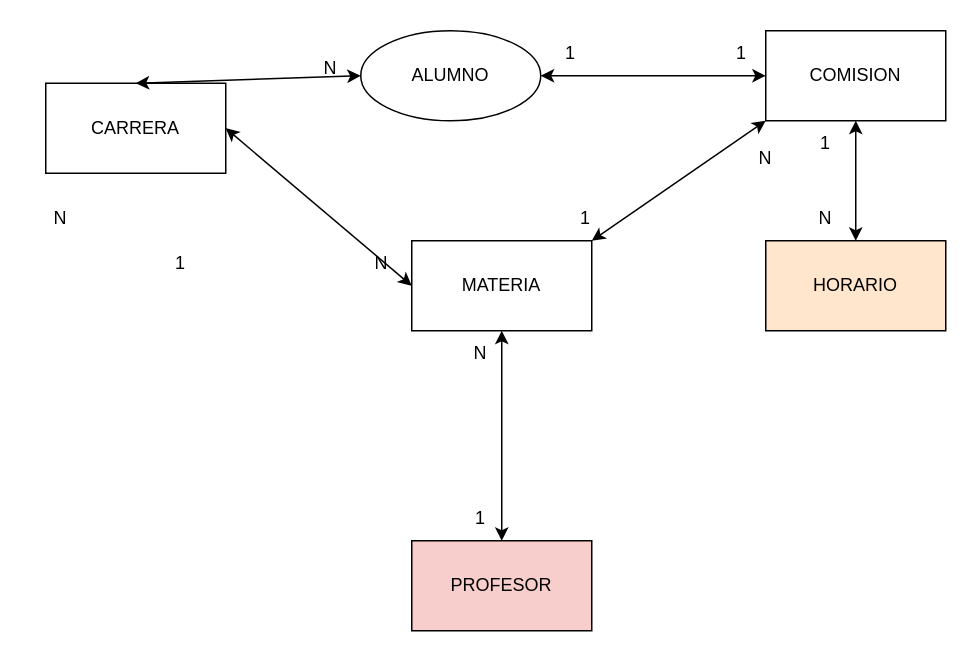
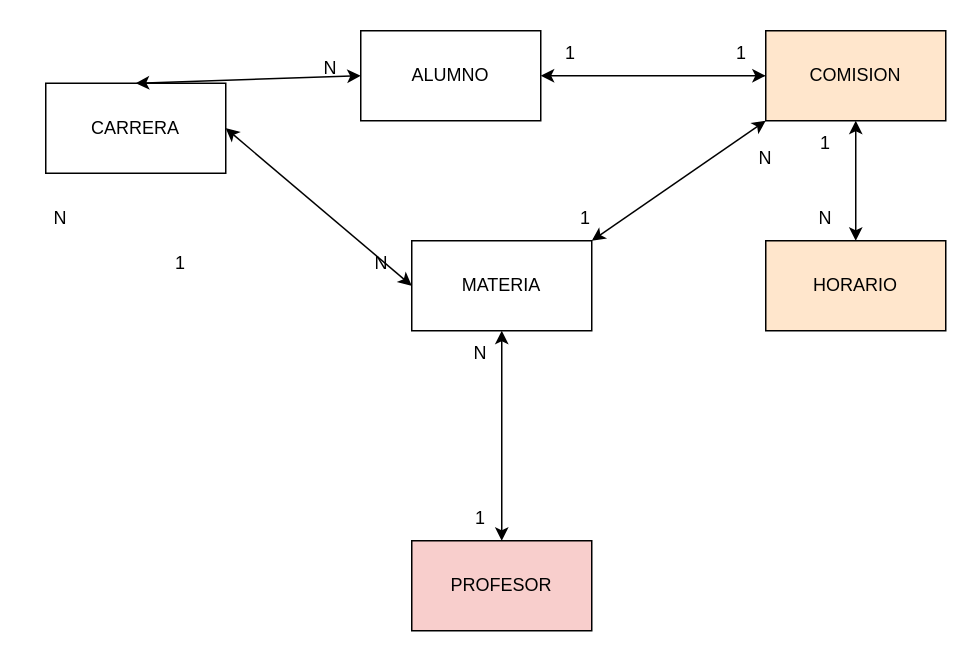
- <mxCell id="2" value="&lt;div&gt;ALUMNO&lt;/div&gt;" style="ellipse;whiteSpace=wrap;html=1;" vertex="1" parent="1"><mxGeometry x="240" y="20" width="120" height="60" as="geometry" /></mxCell>
+ <mxCell id="2" value="&lt;div&gt;ALUMNO&lt;/div&gt;" style="rounded=0;whiteSpace=wrap;html=1;" vertex="1" parent="1"><mxGeometry x="240" y="20" width="120" height="60" as="geometry" /></mxCell>
- <mxCell id="15" value="COMISION" style="rounded=0;whiteSpace=wrap;html=1;" vertex="1" parent="1"><mxGeometry x="510" y="20" width="120" height="60" as="geometry" /></mxCell>
+ <mxCell id="15" value="COMISION" style="rounded=0;whiteSpace=wrap;html=1;fillColor=#ffe6cc;" vertex="1" parent="1"><mxGeometry x="510" y="20" width="120" height="60" as="geometry" /></mxCell>
